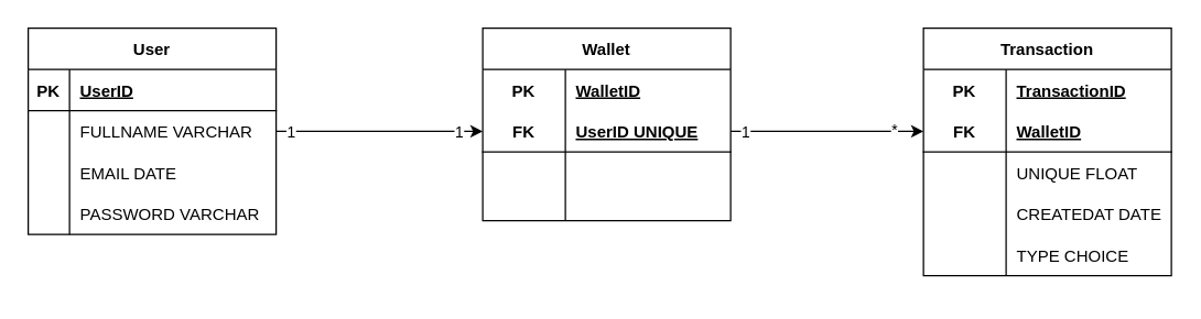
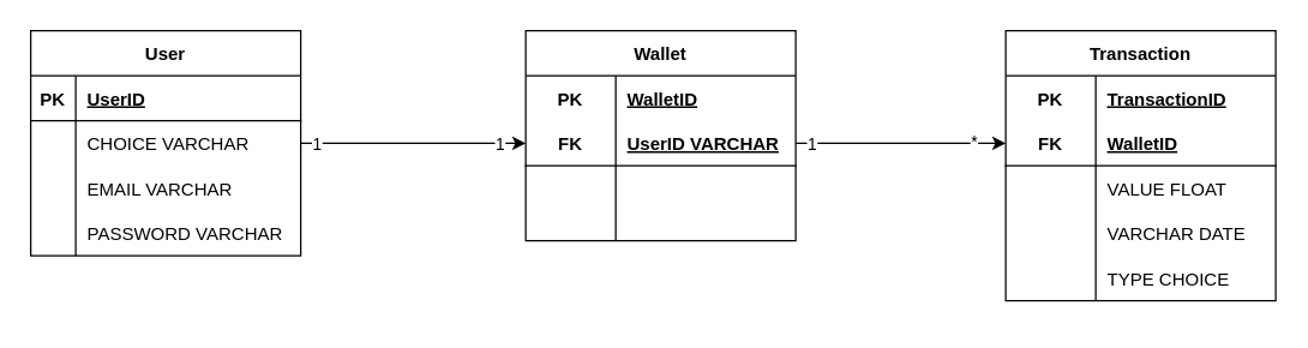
- <mxCell id="8" value="FULLNAME VARCHAR" style="shape=partialRectangle;connectable=0;fillColor=none;top=0;left=0;bottom=0;right=0;align=left;spacingLeft=6;overflow=hidden;" vertex="1" parent="6"><mxGeometry x="30" width="150" height="30" as="geometry"><mxRectangle width="150" height="30" as="alternateBounds" /></mxGeometry></mxCell>
+ <mxCell id="8" value="CHOICE VARCHAR" style="shape=partialRectangle;connectable=0;fillColor=none;top=0;left=0;bottom=0;right=0;align=left;spacingLeft=6;overflow=hidden;" vertex="1" parent="6"><mxGeometry x="30" width="150" height="30" as="geometry"><mxRectangle width="150" height="30" as="alternateBounds" /></mxGeometry></mxCell>
- <mxCell id="21" value="UserID UNIQUE" style="shape=partialRectangle;connectable=0;fillColor=none;top=0;left=0;bottom=0;right=0;align=left;spacingLeft=6;fontStyle=5;overflow=hidden;" vertex="1" parent="19"><mxGeometry x="60" width="120" height="30" as="geometry"><mxRectangle width="120" height="30" as="alternateBounds" /></mxGeometry></mxCell>
+ <mxCell id="21" value="UserID VARCHAR" style="shape=partialRectangle;connectable=0;fillColor=none;top=0;left=0;bottom=0;right=0;align=left;spacingLeft=6;fontStyle=5;overflow=hidden;" vertex="1" parent="19"><mxGeometry x="60" width="120" height="30" as="geometry"><mxRectangle width="120" height="30" as="alternateBounds" /></mxGeometry></mxCell>
- <mxCell id="11" value="EMAIL DATE" style="shape=partialRectangle;connectable=0;fillColor=none;top=0;left=0;bottom=0;right=0;align=left;spacingLeft=6;overflow=hidden;" vertex="1" parent="9"><mxGeometry x="30" width="150" height="30" as="geometry"><mxRectangle width="150" height="30" as="alternateBounds" /></mxGeometry></mxCell>
+ <mxCell id="11" value="EMAIL VARCHAR" style="shape=partialRectangle;connectable=0;fillColor=none;top=0;left=0;bottom=0;right=0;align=left;spacingLeft=6;overflow=hidden;" vertex="1" parent="9"><mxGeometry x="30" width="150" height="30" as="geometry"><mxRectangle width="150" height="30" as="alternateBounds" /></mxGeometry></mxCell>
- <mxCell id="37" value="UNIQUE FLOAT" style="shape=partialRectangle;connectable=0;fillColor=none;top=0;left=0;bottom=0;right=0;align=left;spacingLeft=6;overflow=hidden;" vertex="1" parent="35"><mxGeometry x="60" width="120" height="30" as="geometry"><mxRectangle width="120" height="30" as="alternateBounds" /></mxGeometry></mxCell>
+ <mxCell id="37" value="VALUE FLOAT" style="shape=partialRectangle;connectable=0;fillColor=none;top=0;left=0;bottom=0;right=0;align=left;spacingLeft=6;overflow=hidden;" vertex="1" parent="35"><mxGeometry x="60" width="120" height="30" as="geometry"><mxRectangle width="120" height="30" as="alternateBounds" /></mxGeometry></mxCell>
- <mxCell id="40" value="CREATEDAT DATE" style="shape=partialRectangle;connectable=0;fillColor=none;top=0;left=0;bottom=0;right=0;align=left;spacingLeft=6;overflow=hidden;" vertex="1" parent="38"><mxGeometry x="60" width="120" height="30" as="geometry"><mxRectangle width="120" height="30" as="alternateBounds" /></mxGeometry></mxCell>
+ <mxCell id="40" value="VARCHAR DATE" style="shape=partialRectangle;connectable=0;fillColor=none;top=0;left=0;bottom=0;right=0;align=left;spacingLeft=6;overflow=hidden;" vertex="1" parent="38"><mxGeometry x="60" width="120" height="30" as="geometry"><mxRectangle width="120" height="30" as="alternateBounds" /></mxGeometry></mxCell>
